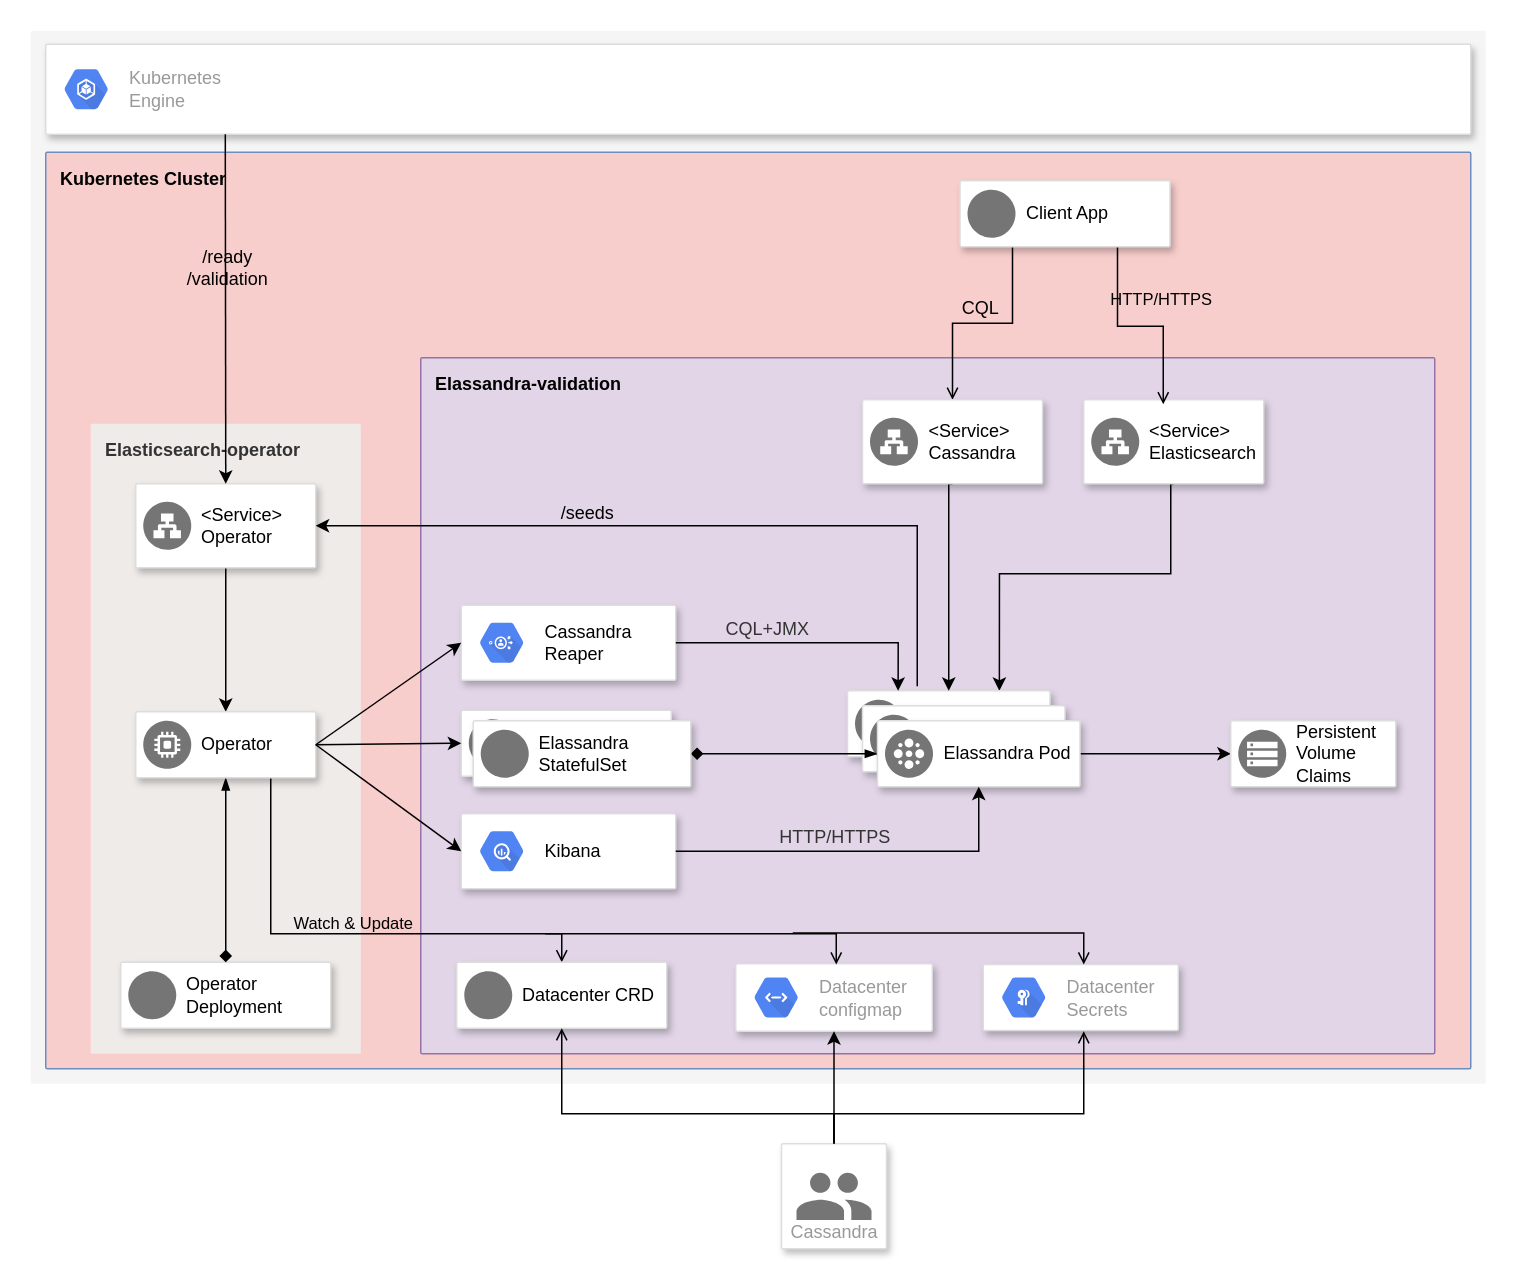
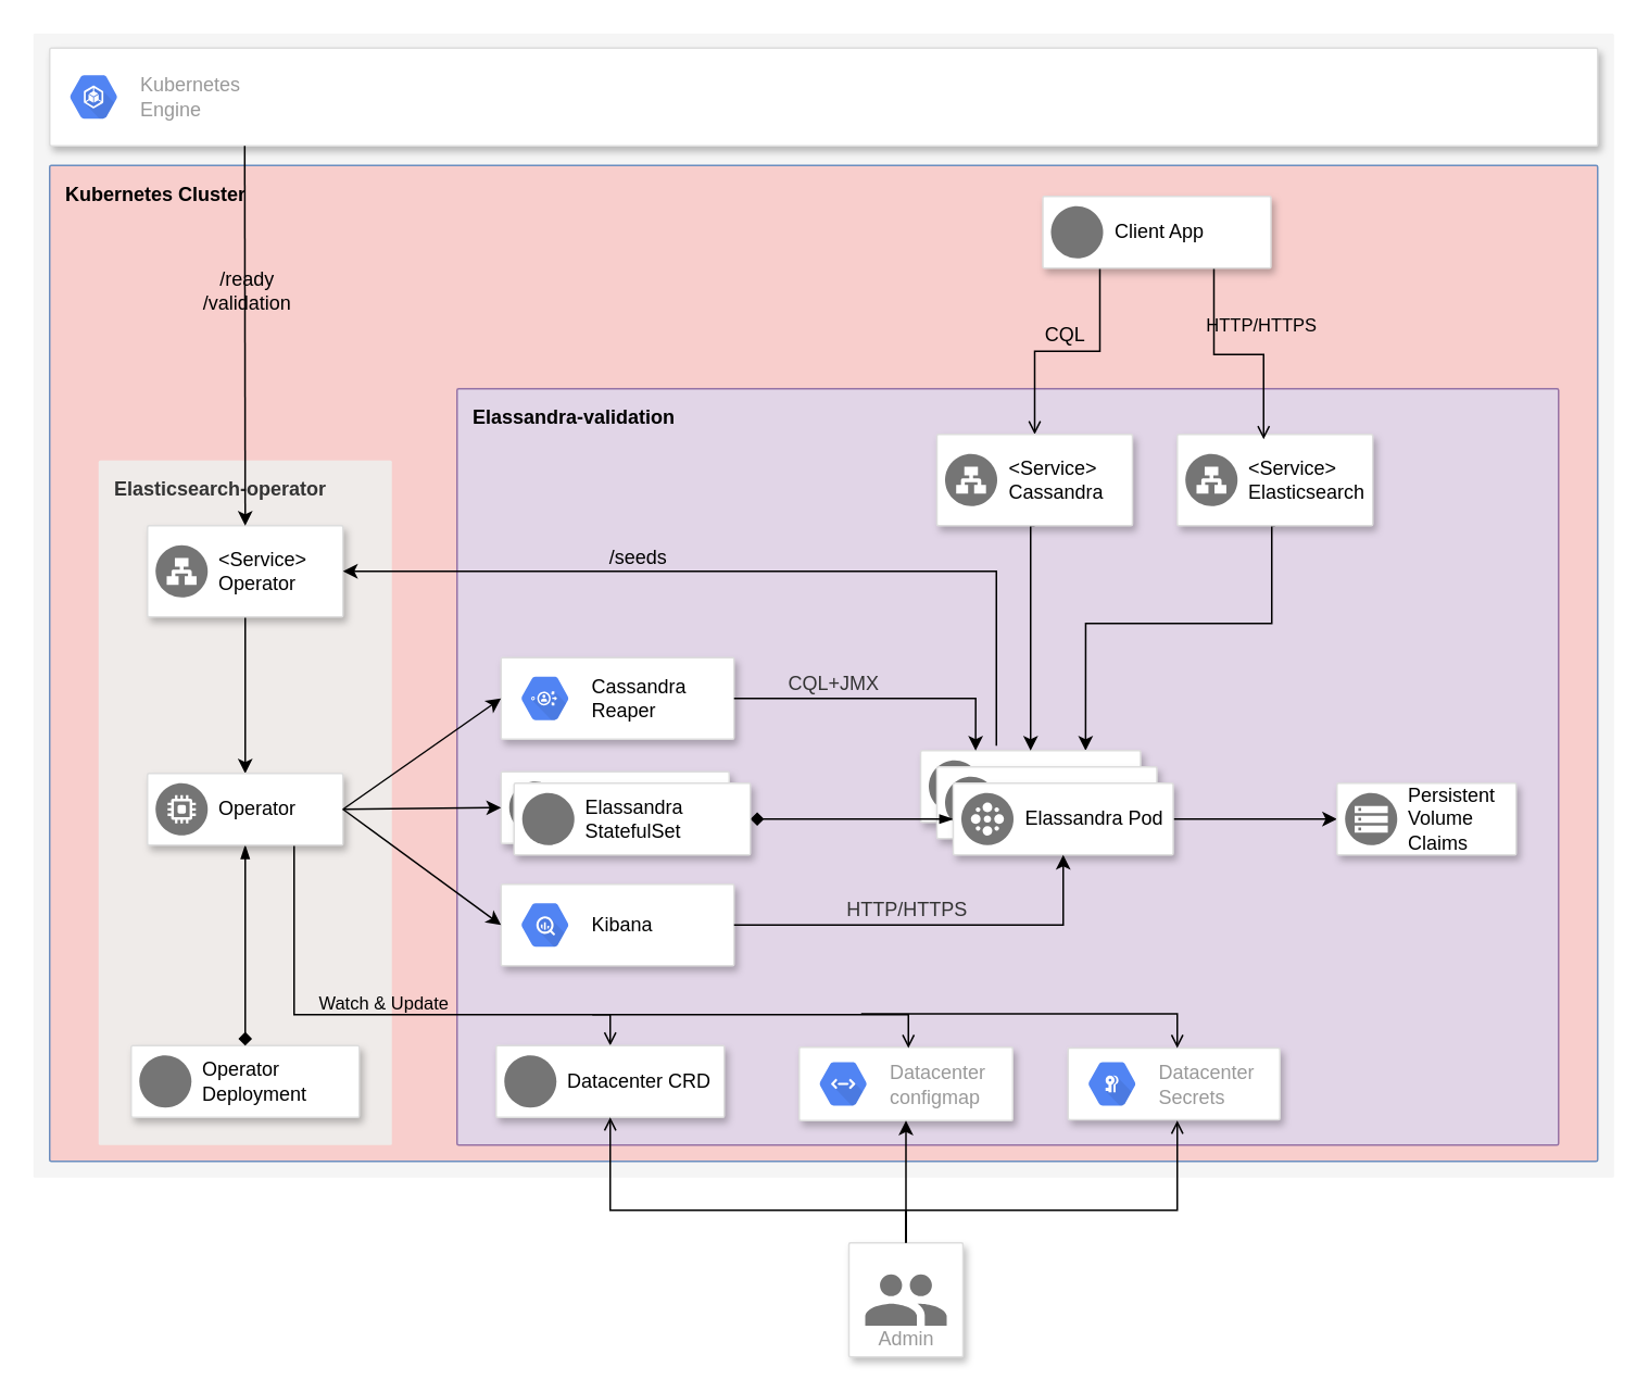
- <mxCell id="43" value="Cassandra" style="strokeColor=#dddddd;fillColor=#ffffff;shadow=1;strokeWidth=1;rounded=1;absoluteArcSize=1;arcSize=2;labelPosition=center;verticalLabelPosition=middle;align=center;verticalAlign=bottom;spacingLeft=0;fontColor=#999999;fontSize=12;whiteSpace=wrap;spacingBottom=2;" parent="1" vertex="1"><mxGeometry x="520.5" y="762" width="70" height="70" as="geometry" /></mxCell>
+ <mxCell id="43" value="Admin" style="strokeColor=#dddddd;fillColor=#ffffff;shadow=1;strokeWidth=1;rounded=1;absoluteArcSize=1;arcSize=2;labelPosition=center;verticalLabelPosition=middle;align=center;verticalAlign=bottom;spacingLeft=0;fontColor=#999999;fontSize=12;whiteSpace=wrap;spacingBottom=2;" parent="1" vertex="1"><mxGeometry x="520.5" y="762" width="70" height="70" as="geometry" /></mxCell>
